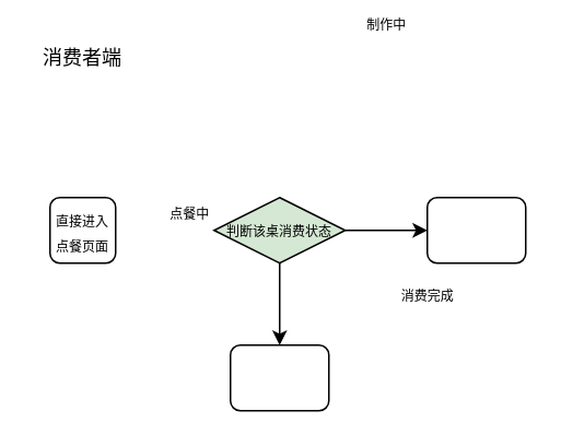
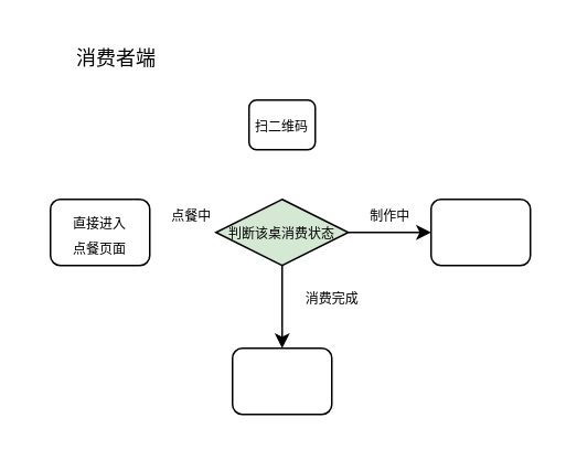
- <mxCell id="10" value="制作中" style="text;html=1;align=center;verticalAlign=middle;resizable=0;points=[];autosize=1;strokeColor=none;fillColor=none;fontSize=8;" vertex="1" parent="1"><mxGeometry x="210" y="5" width="50" height="20" as="geometry" /></mxCell>
+ <mxCell id="10" value="制作中" style="text;html=1;align=center;verticalAlign=middle;resizable=0;points=[];autosize=1;strokeColor=none;fillColor=none;fontSize=8;" vertex="1" parent="1"><mxGeometry x="210" y="120" width="50" height="20" as="geometry" /></mxCell>
- <mxCell id="2" value="消费者端" style="text;html=1;strokeColor=none;fillColor=none;align=center;verticalAlign=middle;whiteSpace=wrap;rounded=1;" vertex="1" parent="1"><mxGeometry x="20" y="20" width="60" height="30" as="geometry" /></mxCell>
+ <mxCell id="2" value="消费者端" style="text;html=1;strokeColor=none;fillColor=none;align=center;verticalAlign=middle;whiteSpace=wrap;rounded=1;" vertex="1" parent="1"><mxGeometry x="40" y="20" width="60" height="30" as="geometry" /></mxCell>
+ <mxCell id="3" value="&lt;font style=&quot;font-size: 8px;&quot;&gt;扫二维码&lt;br&gt;&lt;/font&gt;" style="rounded=1;whiteSpace=wrap;html=1;" vertex="1" parent="1"><mxGeometry x="150" y="60" width="40" height="30" as="geometry" /></mxCell>
- <mxCell id="4" value="&lt;p style=&quot;line-height: 50%;&quot;&gt;&lt;font style=&quot;font-size: 8px;&quot;&gt;直接进入&lt;br&gt;点餐页面&lt;/font&gt;&lt;/p&gt;" style="rounded=1;whiteSpace=wrap;html=1;hachureGap=4;fontFamily=Architects Daughter;fontSource=https%3A%2F%2Ffonts.googleapis.com%2Fcss%3Ffamily%3DArchitects%2BDaughter;fontSize=20;" vertex="1" parent="1"><mxGeometry x="30" y="120" width="40" height="40" as="geometry" /></mxCell>
+ <mxCell id="4" value="&lt;p style=&quot;line-height: 50%;&quot;&gt;&lt;font style=&quot;font-size: 8px;&quot;&gt;直接进入&lt;br&gt;点餐页面&lt;/font&gt;&lt;/p&gt;" style="rounded=1;whiteSpace=wrap;html=1;hachureGap=4;fontFamily=Architects Daughter;fontSource=https%3A%2F%2Ffonts.googleapis.com%2Fcss%3Ffamily%3DArchitects%2BDaughter;fontSize=20;" vertex="1" parent="1"><mxGeometry x="30" y="120" width="60" height="40" as="geometry" /></mxCell>
- <mxCell id="12" value="消费完成" style="text;html=1;align=center;verticalAlign=middle;resizable=0;points=[];autosize=1;strokeColor=none;fillColor=none;fontSize=8;" vertex="1" parent="1"><mxGeometry x="230" y="170" width="60" height="20" as="geometry" /></mxCell>
+ <mxCell id="12" value="消费完成" style="text;html=1;align=center;verticalAlign=middle;resizable=0;points=[];autosize=1;strokeColor=none;fillColor=none;fontSize=8;" vertex="1" parent="1"><mxGeometry x="170" y="170" width="60" height="20" as="geometry" /></mxCell>
